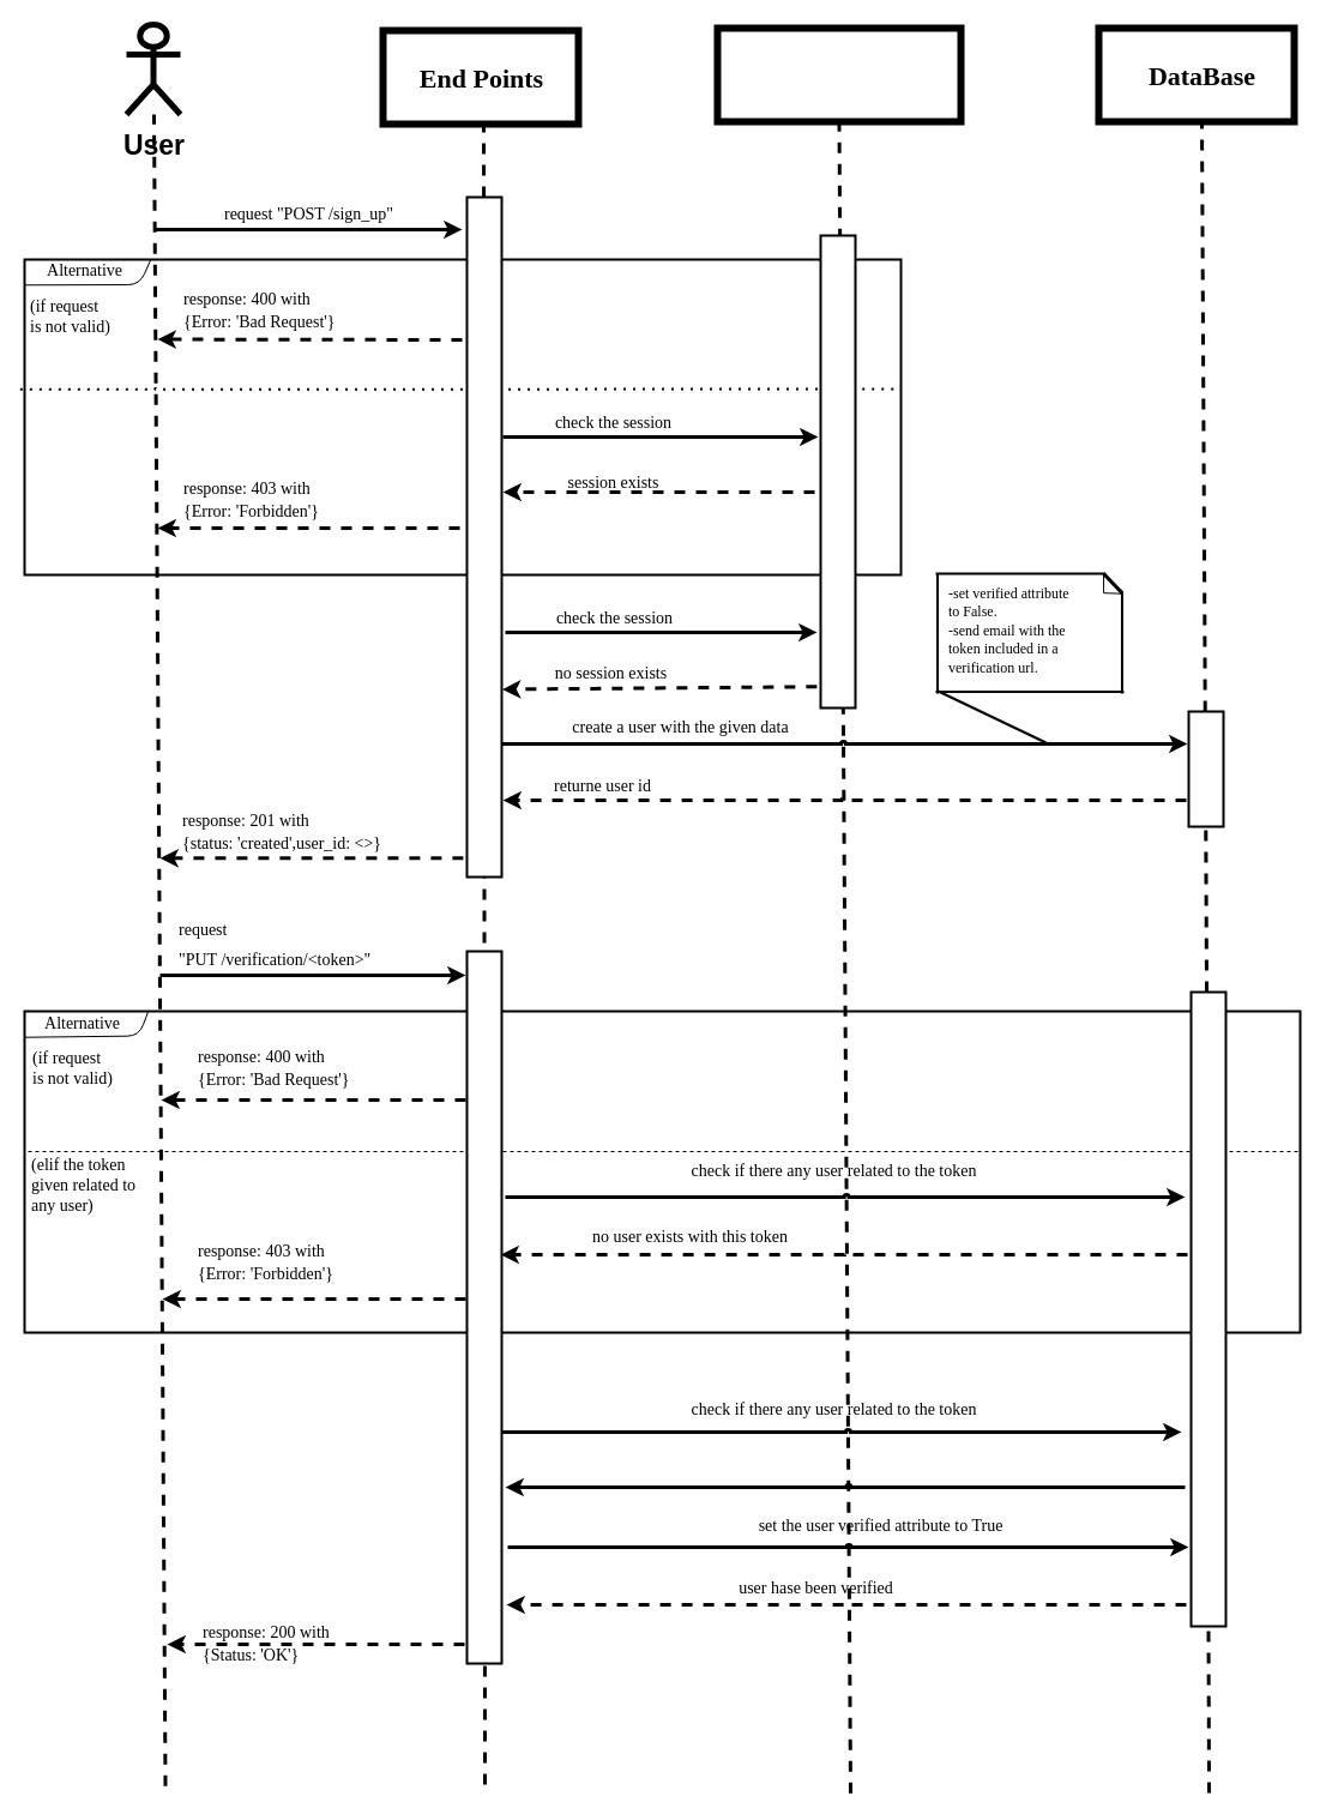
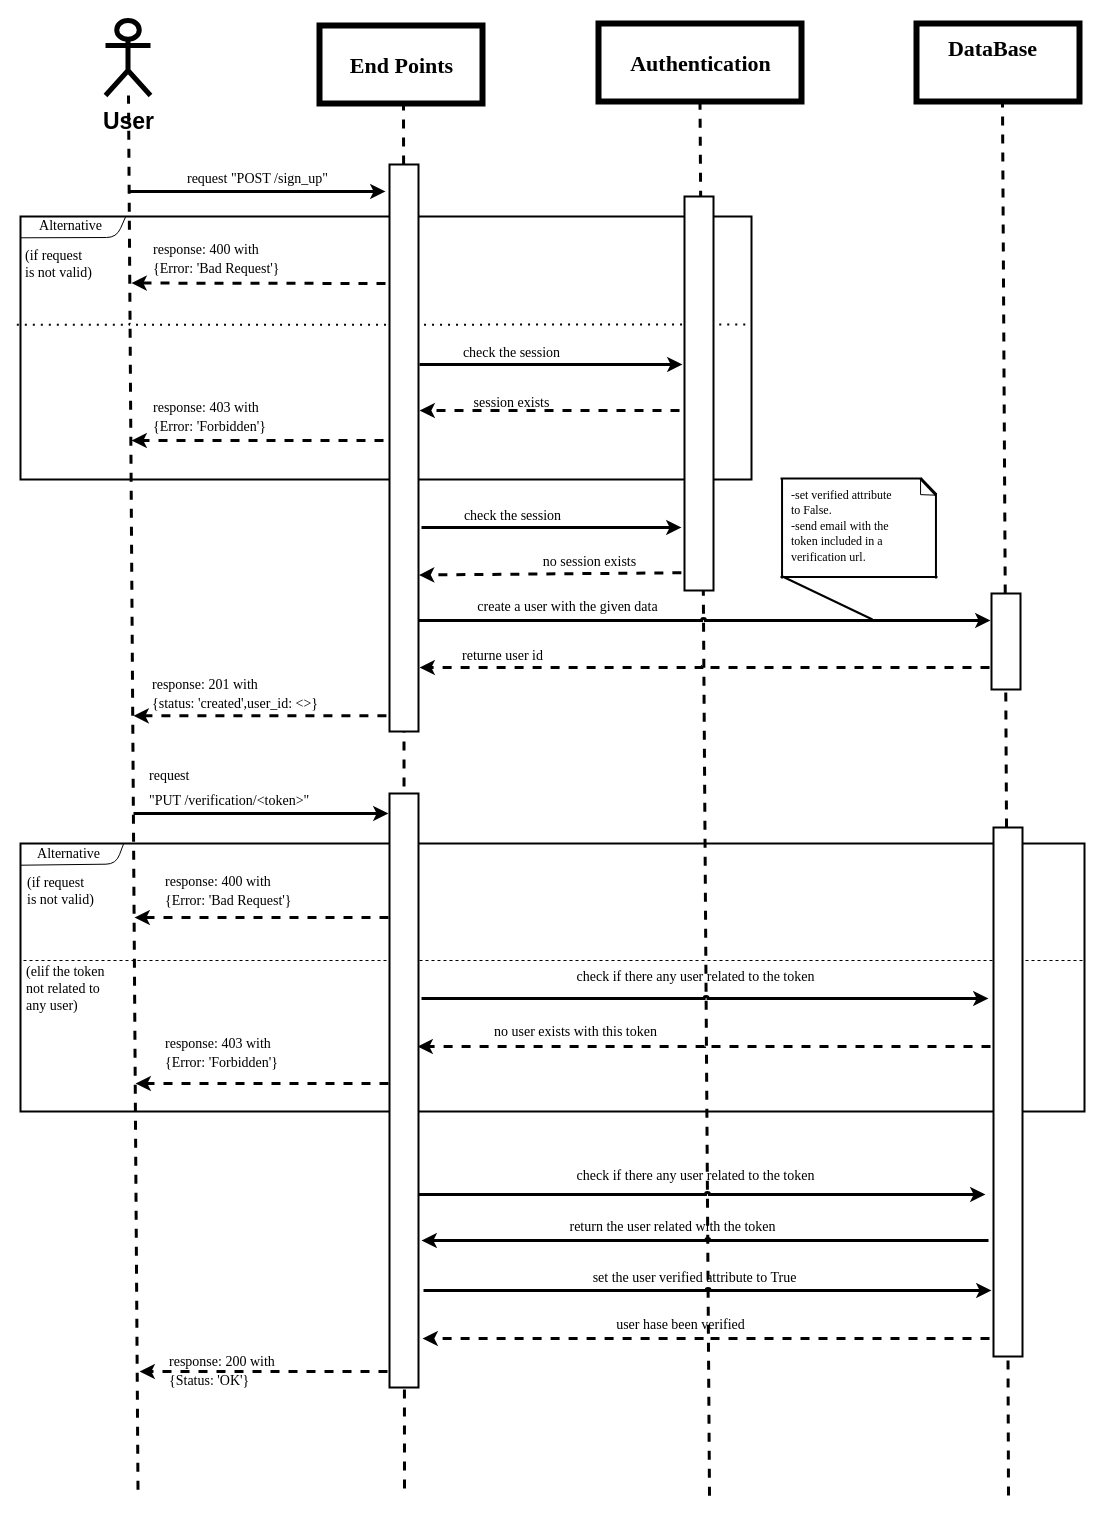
+ <mxCell id="9" value="&lt;font face=&quot;Verdana&quot; style=&quot;font-size: 22px;&quot;&gt;Authentication&lt;/font&gt;" style="text;html=1;align=center;verticalAlign=middle;resizable=0;points=[];autosize=1;strokeColor=none;fillColor=none;fontSize=27;fontColor=#000000;strokeWidth=0;fontStyle=1" parent="1" vertex="1"><mxGeometry x="599.5" y="40" width="200" height="44" as="geometry" /></mxCell>
- <mxCell id="6" value="&lt;font face=&quot;Verdana&quot; style=&quot;font-size: 22px;&quot;&gt;DataBase&lt;/font&gt;" style="text;html=1;align=center;verticalAlign=middle;resizable=0;points=[];autosize=1;strokeColor=none;fillColor=none;fontSize=27;fontColor=#000000;strokeWidth=0;fontStyle=1" parent="1" vertex="1"><mxGeometry x="934" y="40" width="135" height="44" as="geometry" /></mxCell>
+ <mxCell id="6" value="&lt;font face=&quot;Verdana&quot; style=&quot;font-size: 22px;&quot;&gt;DataBase&lt;/font&gt;" style="text;html=1;align=center;verticalAlign=middle;resizable=0;points=[];autosize=1;strokeColor=none;fillColor=none;fontSize=27;fontColor=#000000;strokeWidth=0;fontStyle=1" parent="1" vertex="1"><mxGeometry x="924" y="25" width="135" height="44" as="geometry" /></mxCell>
- <mxCell id="31" value="&lt;font face=&quot;Verdana&quot;&gt;&lt;span style=&quot;font-size: 14px;&quot;&gt;no session exists&lt;/span&gt;&lt;/font&gt;" style="text;html=1;align=center;verticalAlign=middle;resizable=0;points=[];autosize=1;strokeColor=none;fillColor=none;fontSize=22;fontColor=#000000;" parent="1" vertex="1"><mxGeometry x="440.996" y="539.5" width="137" height="39" as="geometry" /></mxCell>
+ <mxCell id="31" value="&lt;font face=&quot;Verdana&quot;&gt;&lt;span style=&quot;font-size: 14px;&quot;&gt;no session exists&lt;/span&gt;&lt;/font&gt;" style="text;html=1;align=center;verticalAlign=middle;resizable=0;points=[];autosize=1;strokeColor=none;fillColor=none;fontSize=22;fontColor=#000000;" parent="1" vertex="1"><mxGeometry x="520.996" y="539.5" width="137" height="39" as="geometry" /></mxCell>
- <mxCell id="64" value="(elif the token&lt;br&gt;given related to&lt;br&gt;any user)" style="text;html=1;align=left;verticalAlign=middle;resizable=0;points=[];autosize=1;strokeColor=none;fillColor=none;fontSize=14;fontFamily=Verdana;fontColor=#000000;" parent="1" vertex="1"><mxGeometry x="24" y="957.997" width="117" height="62" as="geometry" /></mxCell>
+ <mxCell id="64" value="(elif the token&lt;br&gt;not related to&lt;br&gt;any user)" style="text;html=1;align=left;verticalAlign=middle;resizable=0;points=[];autosize=1;strokeColor=none;fillColor=none;fontSize=14;fontFamily=Verdana;fontColor=#000000;" parent="1" vertex="1"><mxGeometry x="24" y="957.997" width="117" height="62" as="geometry" /></mxCell>
+ <mxCell id="71" value="&lt;font face=&quot;Verdana&quot;&gt;&lt;span style=&quot;font-size: 14px;&quot;&gt;return the user related with the token&lt;/span&gt;&lt;/font&gt;" style="text;html=1;align=center;verticalAlign=middle;resizable=0;points=[];autosize=1;strokeColor=none;fillColor=none;fontSize=22;fontColor=#000000;" parent="1" vertex="1"><mxGeometry x="529" y="1204" width="285" height="39" as="geometry" /></mxCell>
- <mxCell id="78" value="&lt;font face=&quot;Verdana&quot;&gt;&lt;span style=&quot;font-size: 14px;&quot;&gt;set the user verified attribute to True&lt;/span&gt;&lt;/font&gt;" style="text;html=1;align=center;verticalAlign=middle;resizable=0;points=[];autosize=1;strokeColor=none;fillColor=none;fontSize=22;fontColor=#000000;" parent="1" vertex="1"><mxGeometry x="594" y="1250" width="279" height="39" as="geometry" /></mxCell>
+ <mxCell id="78" value="&lt;font face=&quot;Verdana&quot;&gt;&lt;span style=&quot;font-size: 14px;&quot;&gt;set the user verified attribute to True&lt;/span&gt;&lt;/font&gt;" style="text;html=1;align=center;verticalAlign=middle;resizable=0;points=[];autosize=1;strokeColor=none;fillColor=none;fontSize=22;fontColor=#000000;" parent="1" vertex="1"><mxGeometry x="554" y="1255" width="279" height="39" as="geometry" /></mxCell>
